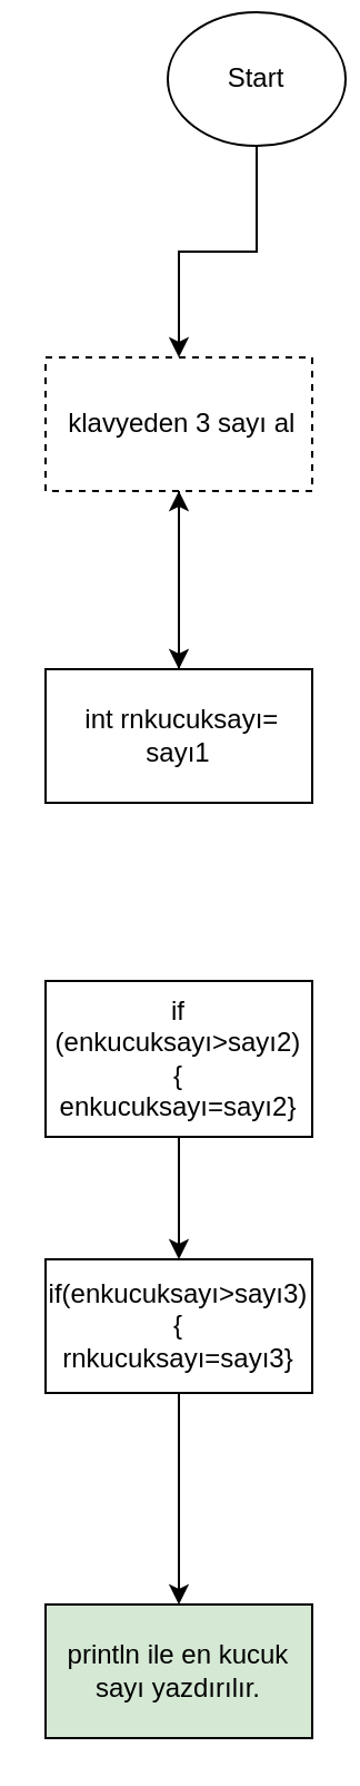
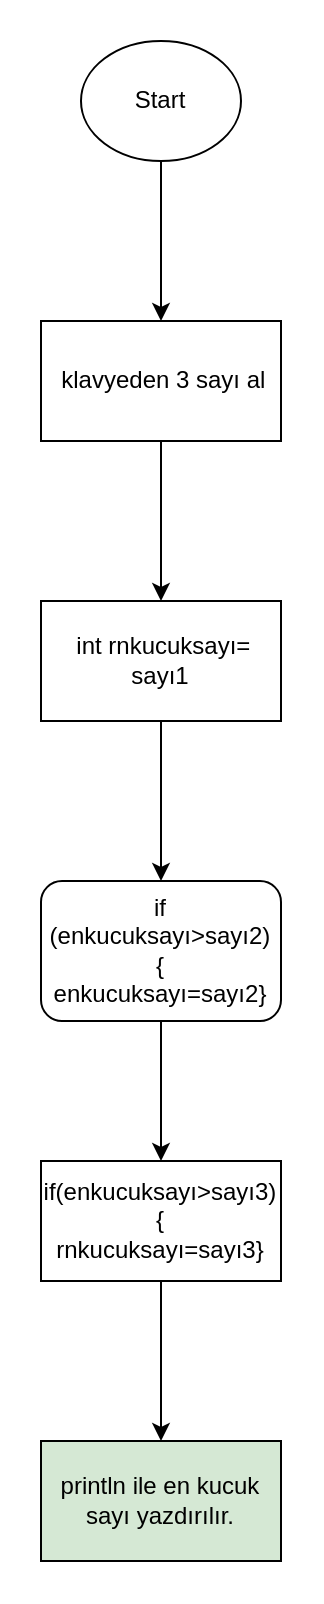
- <mxCell id="3" value="Start" style="ellipse;whiteSpace=wrap;html=1;" vertex="1" parent="1"><mxGeometry x="75" y="5" width="80" height="60" as="geometry" /></mxCell>
+ <mxCell id="3" value="Start" style="ellipse;whiteSpace=wrap;html=1;" vertex="1" parent="1"><mxGeometry x="40" y="20" width="80" height="60" as="geometry" /></mxCell>
- <mxCell id="5" value="&amp;nbsp;klavyeden 3 sayı al" style="whiteSpace=wrap;html=1;dashed=1;" vertex="1" parent="1"><mxGeometry x="20" y="160" width="120" height="60" as="geometry" /></mxCell>
+ <mxCell id="5" value="&amp;nbsp;klavyeden 3 sayı al" style="whiteSpace=wrap;html=1;" vertex="1" parent="1"><mxGeometry x="20" y="160" width="120" height="60" as="geometry" /></mxCell>
- <mxCell id="6" value="" style="edgeStyle=orthogonalEdgeStyle;rounded=0;orthogonalLoop=1;jettySize=auto;html=1;" edge="1" parent="1" source="7" target="5"><mxGeometry relative="1" as="geometry" /></mxCell>
+ <mxCell id="6" value="" style="edgeStyle=orthogonalEdgeStyle;rounded=0;orthogonalLoop=1;jettySize=auto;html=1;" edge="1" parent="1" source="7" target="9"><mxGeometry relative="1" as="geometry" /></mxCell>
- <mxCell id="9" value="if (enkucuksayı&amp;gt;sayı2)&lt;br&gt;{&lt;br&gt;enkucuksayı=sayı2}" style="whiteSpace=wrap;html=1;rounded=0;" vertex="1" parent="1"><mxGeometry x="20" y="440" width="120" height="70" as="geometry" /></mxCell>
+ <mxCell id="9" value="if (enkucuksayı&amp;gt;sayı2)&lt;br&gt;{&lt;br&gt;enkucuksayı=sayı2}" style="whiteSpace=wrap;html=1;rounded=1;" vertex="1" parent="1"><mxGeometry x="20" y="440" width="120" height="70" as="geometry" /></mxCell>
- <mxCell id="11" value="if(enkucuksayı&amp;gt;sayı3){&lt;br&gt;rnkucuksayı=sayı3}" style="whiteSpace=wrap;html=1;rounded=0;" vertex="1" parent="1"><mxGeometry x="20" y="565" width="120" height="60" as="geometry" /></mxCell>
+ <mxCell id="11" value="if(enkucuksayı&amp;gt;sayı3){&lt;br&gt;rnkucuksayı=sayı3}" style="whiteSpace=wrap;html=1;rounded=0;" vertex="1" parent="1"><mxGeometry x="20" y="580" width="120" height="60" as="geometry" /></mxCell>
